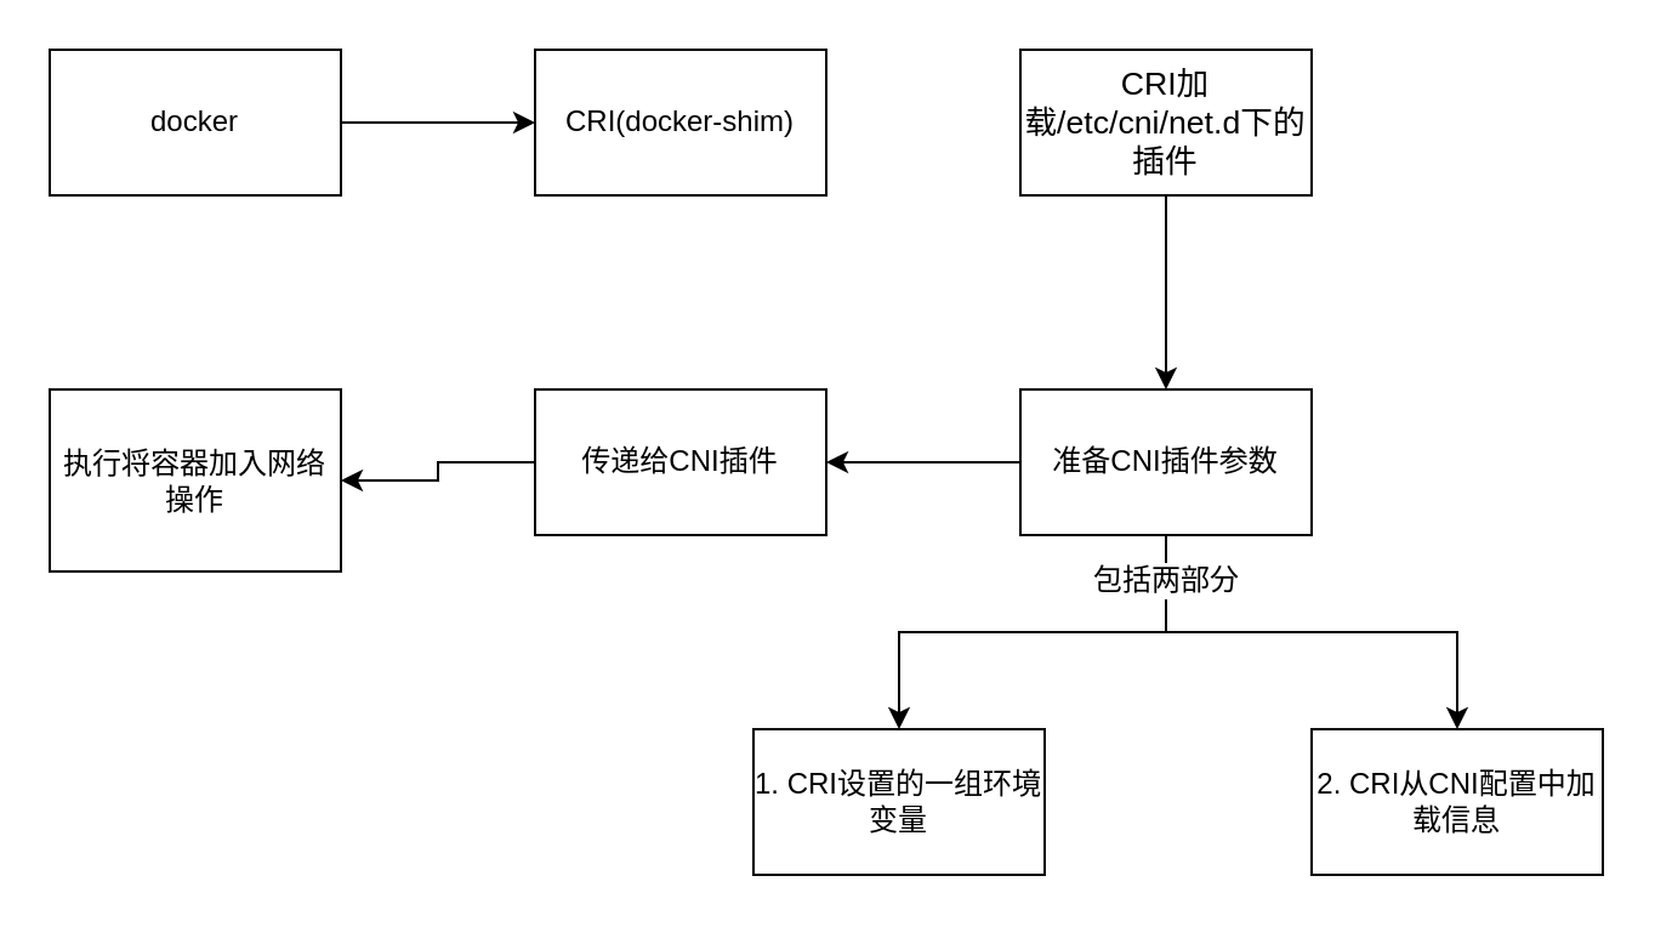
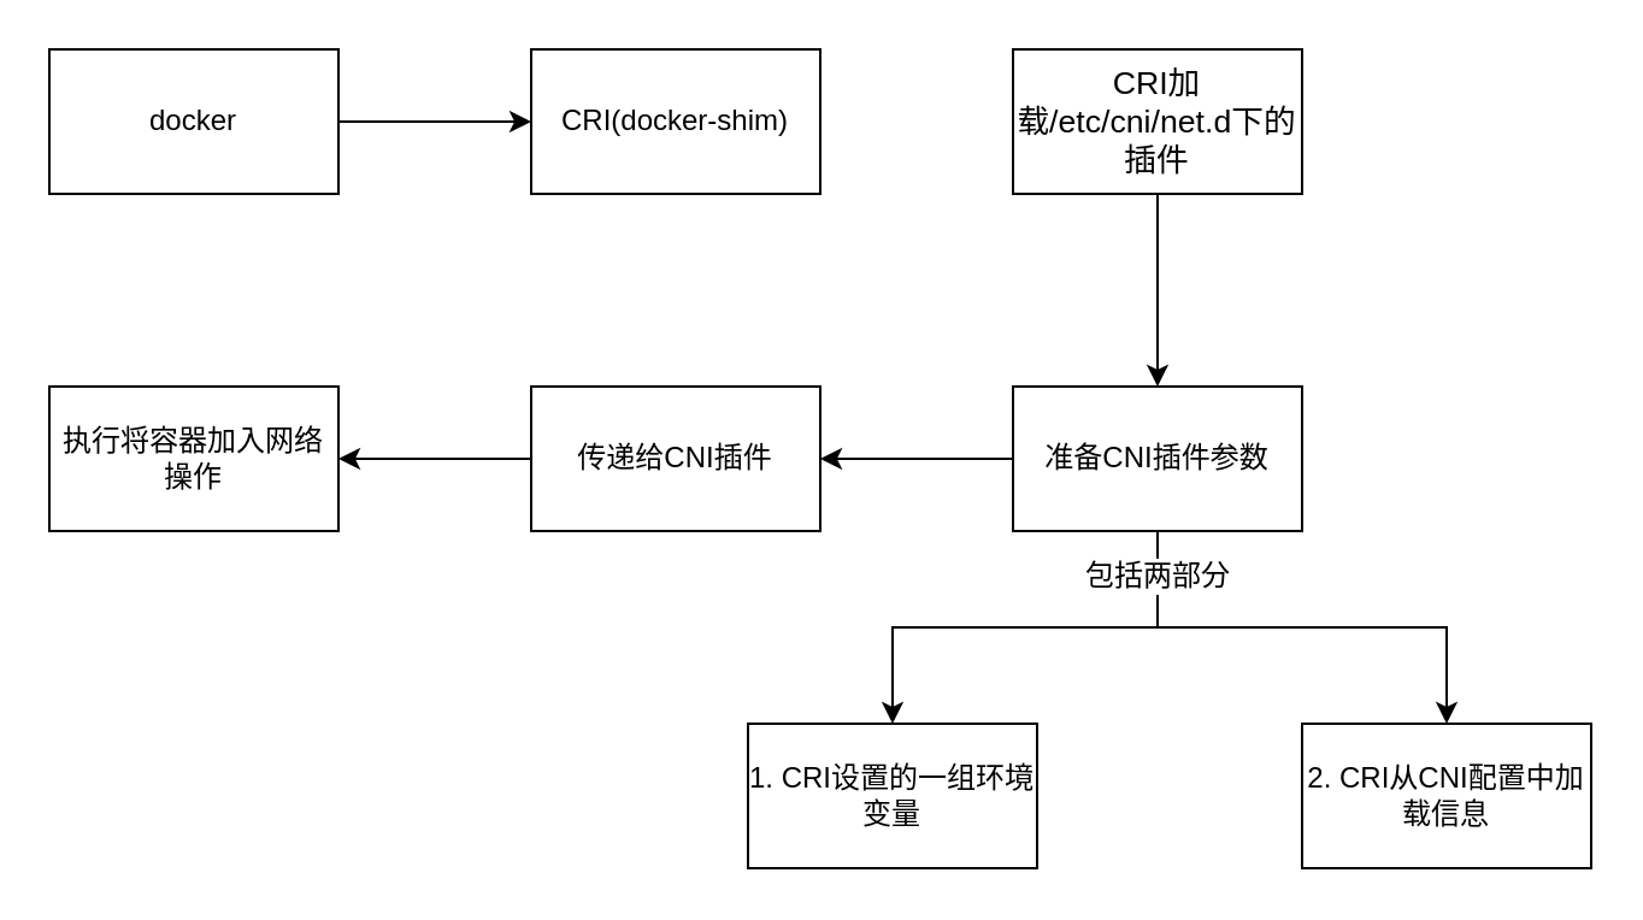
- <mxCell id="14" value="执行将容器加入网络操作" style="rounded=0;whiteSpace=wrap;html=1;" parent="1" vertex="1"><mxGeometry x="20" y="160" width="120" height="75" as="geometry" /></mxCell>
+ <mxCell id="14" value="执行将容器加入网络操作" style="rounded=0;whiteSpace=wrap;html=1;" parent="1" vertex="1"><mxGeometry x="20" y="160" width="120" height="60" as="geometry" /></mxCell>
